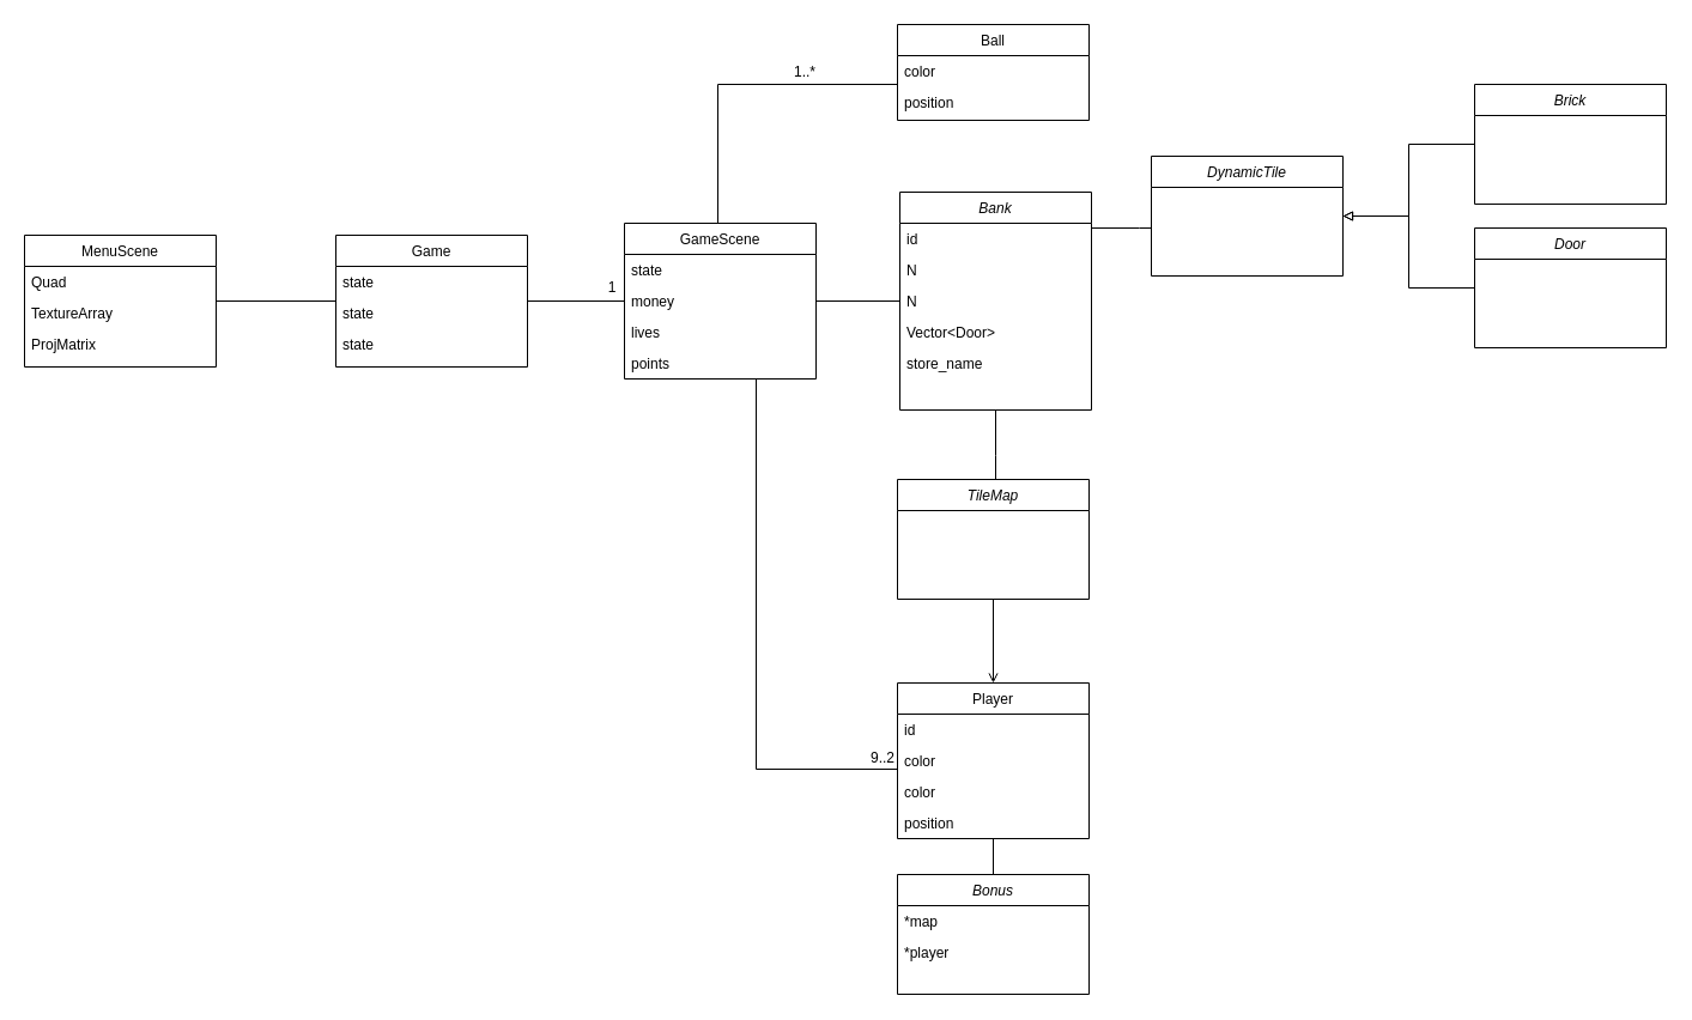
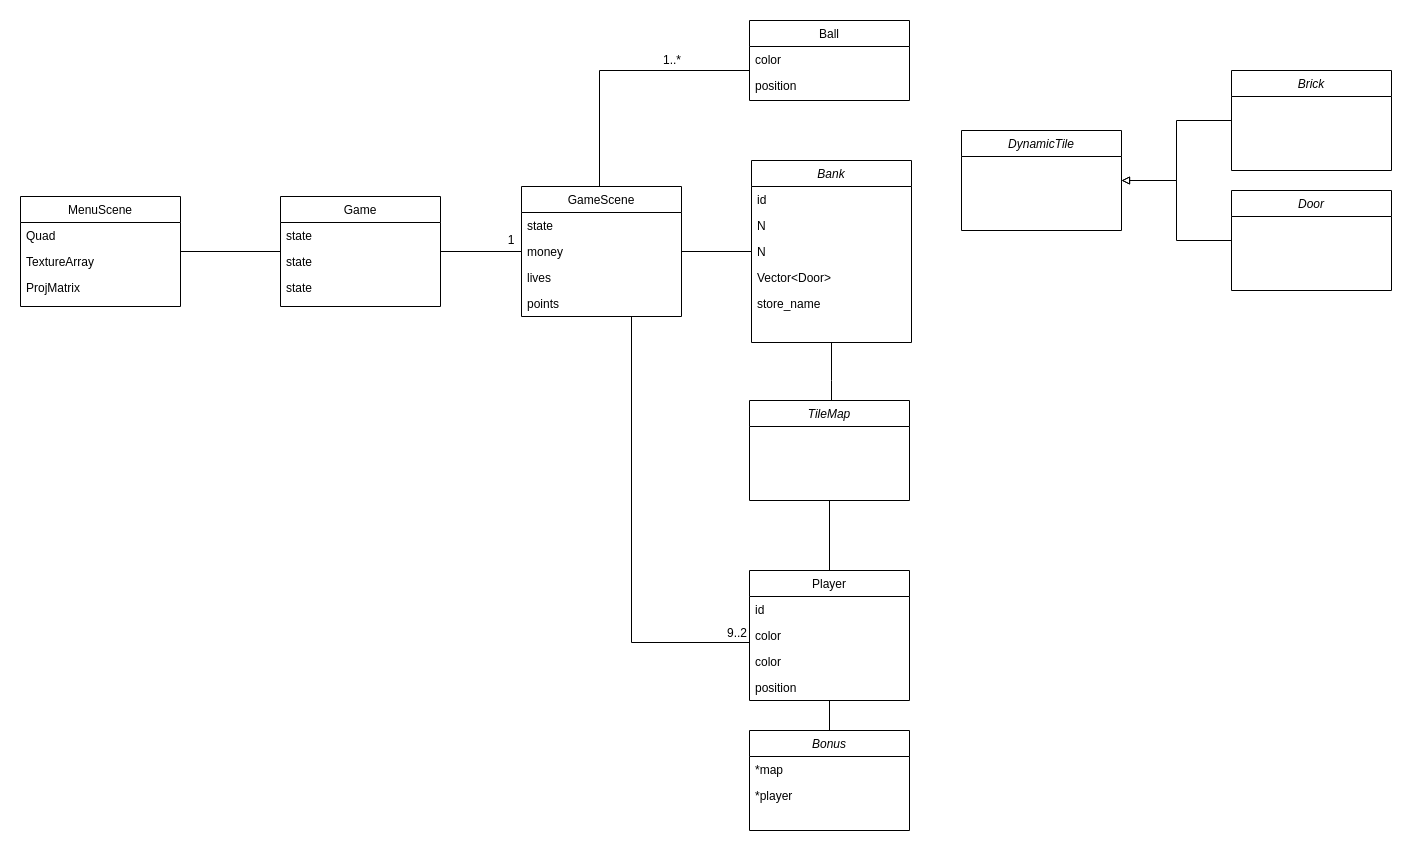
- <mxCell id="12" style="edgeStyle=orthogonalEdgeStyle;rounded=0;orthogonalLoop=1;jettySize=auto;html=1;endArrow=none;endFill=0;" edge="1" parent="1" source="17" target="13"><mxGeometry relative="1" as="geometry"><Array as="points"><mxPoint x="951" y="190" /><mxPoint x="951" y="190" /></Array></mxGeometry></mxCell>
- <mxCell id="45" style="edgeStyle=orthogonalEdgeStyle;rounded=0;orthogonalLoop=1;jettySize=auto;html=1;endArrow=open;endFill=0;" edge="1" parent="1" source="46" target="37"><mxGeometry relative="1" as="geometry" /></mxCell>
+ <mxCell id="45" style="edgeStyle=orthogonalEdgeStyle;rounded=0;orthogonalLoop=1;jettySize=auto;html=1;endArrow=none;endFill=0;" edge="1" parent="1" source="46" target="37"><mxGeometry relative="1" as="geometry" /></mxCell>
